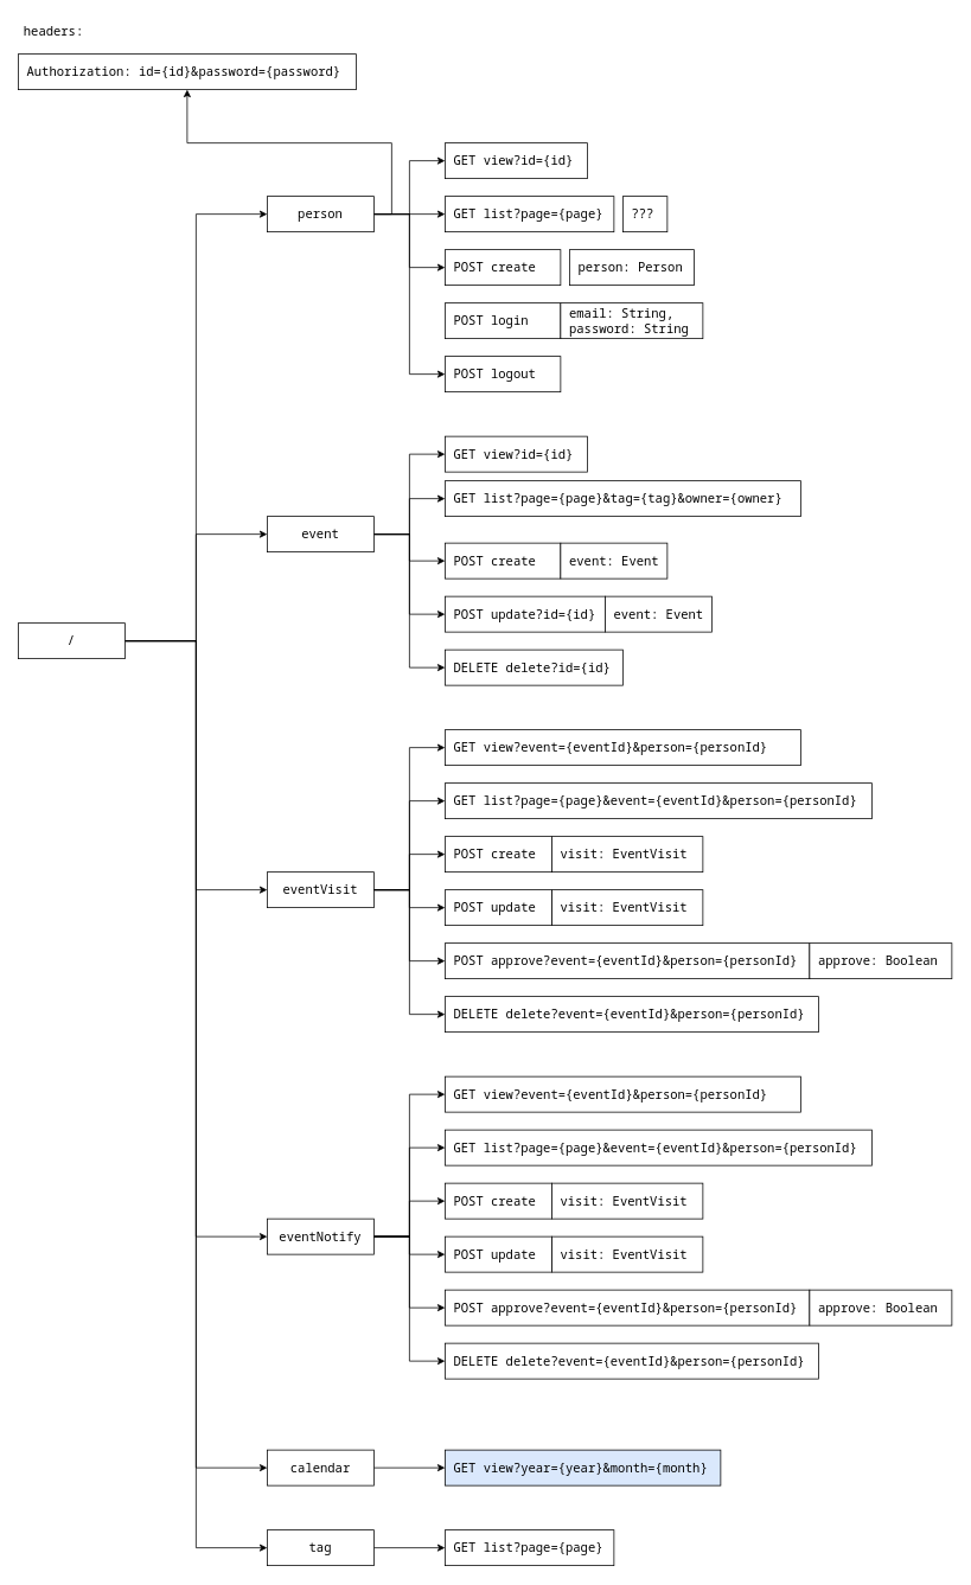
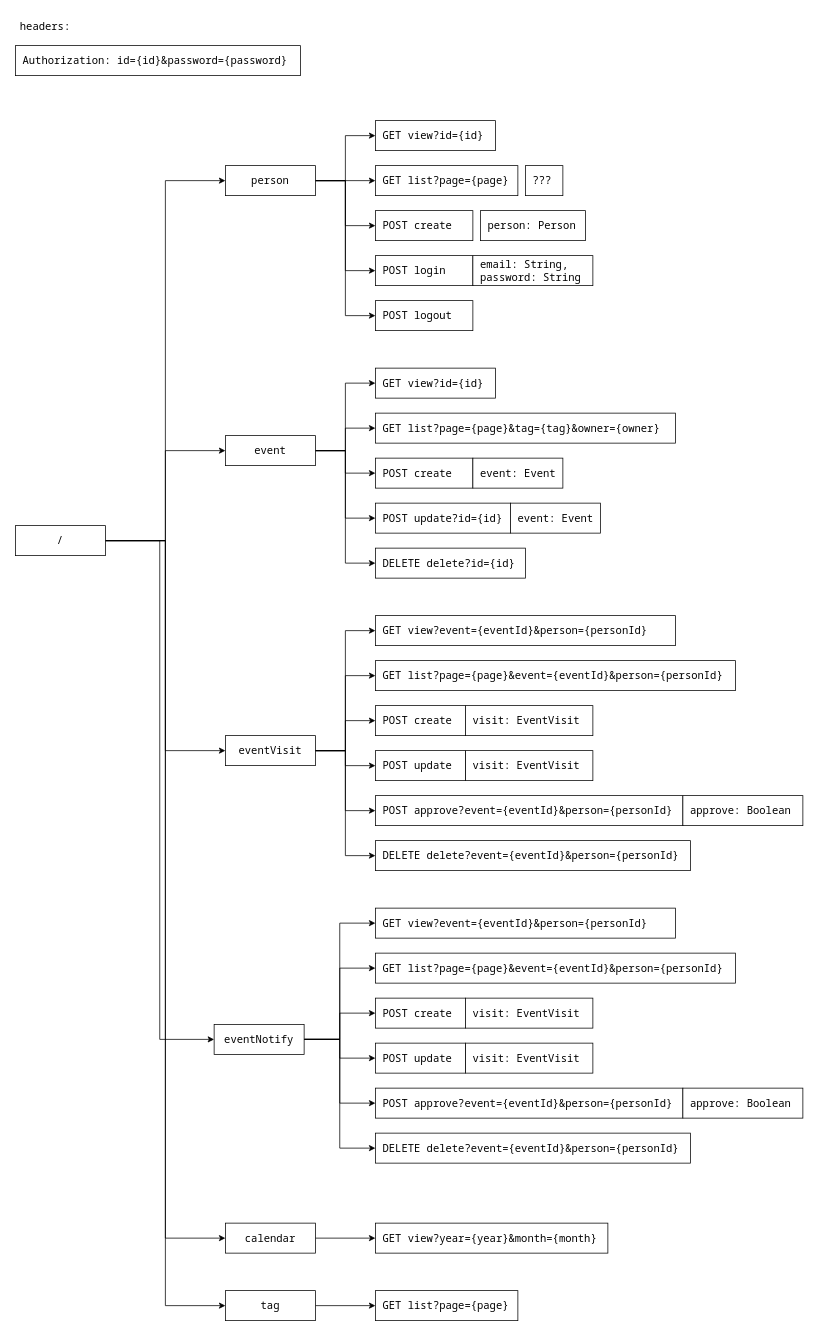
- <mxCell id="18" style="edgeStyle=orthogonalEdgeStyle;rounded=0;orthogonalLoop=1;jettySize=auto;html=1;exitX=1;exitY=0.5;exitDx=0;exitDy=0;" parent="1" source="20" target="35" edge="1"><mxGeometry relative="1" as="geometry" /></mxCell>
+ <mxCell id="18" style="edgeStyle=orthogonalEdgeStyle;rounded=0;orthogonalLoop=1;jettySize=auto;html=1;exitX=1;exitY=0.5;exitDx=0;exitDy=0;entryX=0;entryY=0.5;entryDx=0;entryDy=0;" parent="1" source="20" target="29" edge="1"><mxGeometry relative="1" as="geometry" /></mxCell>
- <mxCell id="24" value="GET list?page={page}&amp;amp;tag={tag}&amp;amp;owner={owner}" style="rounded=0;whiteSpace=wrap;html=1;fontFamily=Noto Sans Mono;fontSize=14;align=left;spacingLeft=8;" parent="1" vertex="1"><mxGeometry x="500" y="540" width="400" height="40" as="geometry" /></mxCell>
+ <mxCell id="24" value="GET list?page={page}&amp;amp;tag={tag}&amp;amp;owner={owner}" style="rounded=0;whiteSpace=wrap;html=1;fontFamily=Noto Sans Mono;fontSize=14;align=left;spacingLeft=8;" parent="1" vertex="1"><mxGeometry x="500" y="550" width="400" height="40" as="geometry" /></mxCell>
- <mxCell id="59" value="eventNotify" style="rounded=0;whiteSpace=wrap;html=1;fontFamily=Noto Sans Mono;fontSize=14;" parent="1" vertex="1"><mxGeometry x="300" y="1370" width="120" height="40" as="geometry" /></mxCell>
+ <mxCell id="59" value="eventNotify" style="rounded=0;whiteSpace=wrap;html=1;fontFamily=Noto Sans Mono;fontSize=14;" parent="1" vertex="1"><mxGeometry x="285" y="1365" width="120" height="40" as="geometry" /></mxCell>
- <mxCell id="72" value="GET view?year={year}&amp;amp;month={month}" style="rounded=0;whiteSpace=wrap;html=1;fontFamily=Noto Sans Mono;fontSize=14;align=left;spacingLeft=8;fillColor=#dae8fc;" parent="1" vertex="1"><mxGeometry x="500" y="1630" width="310" height="40" as="geometry" /></mxCell>
+ <mxCell id="72" value="GET view?year={year}&amp;amp;month={month}" style="rounded=0;whiteSpace=wrap;html=1;fontFamily=Noto Sans Mono;fontSize=14;align=left;spacingLeft=8;" parent="1" vertex="1"><mxGeometry x="500" y="1630" width="310" height="40" as="geometry" /></mxCell>
